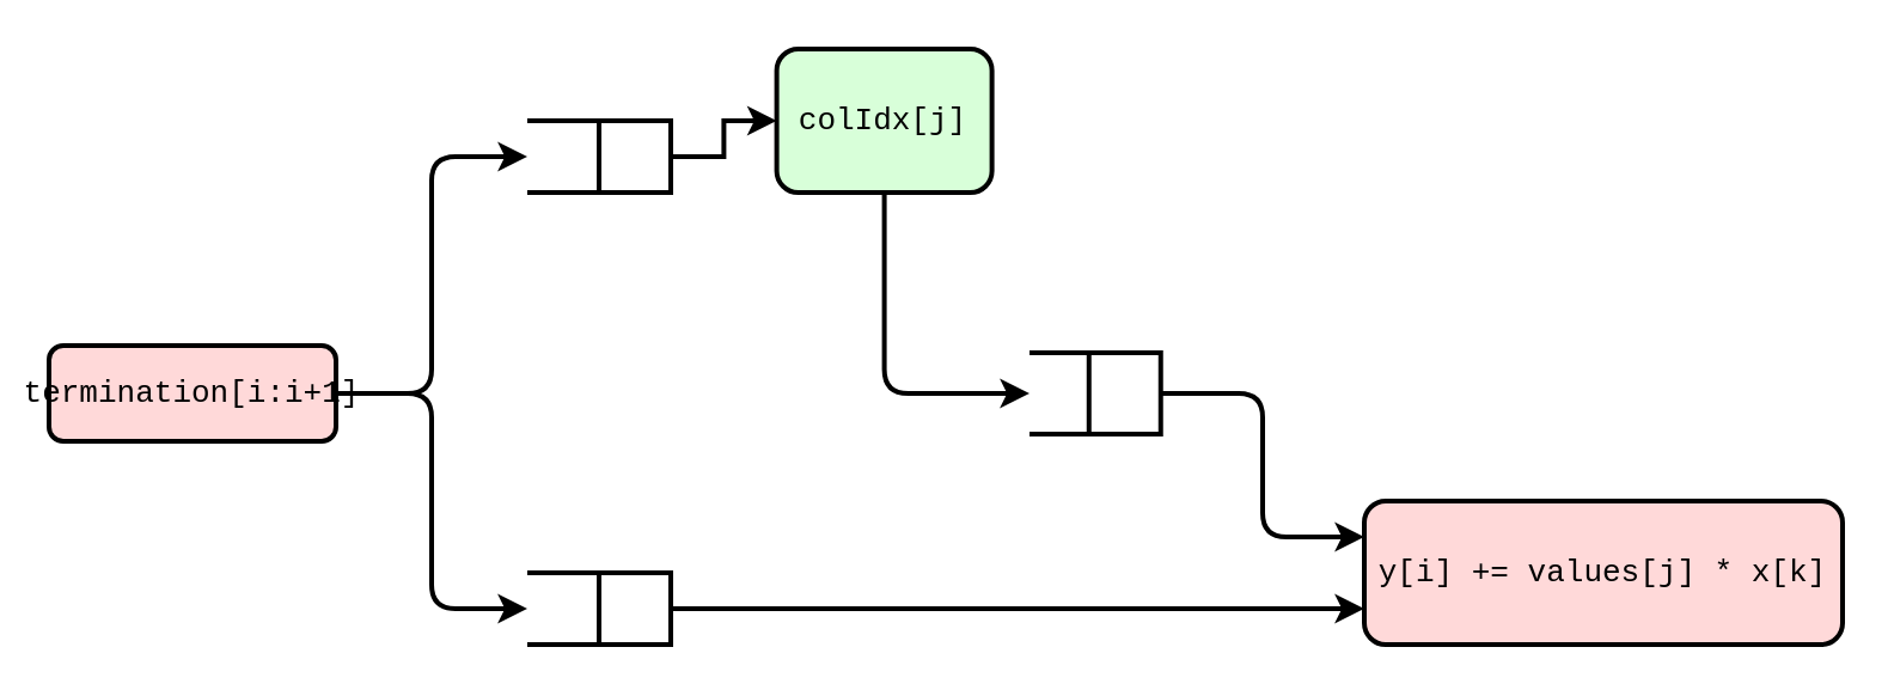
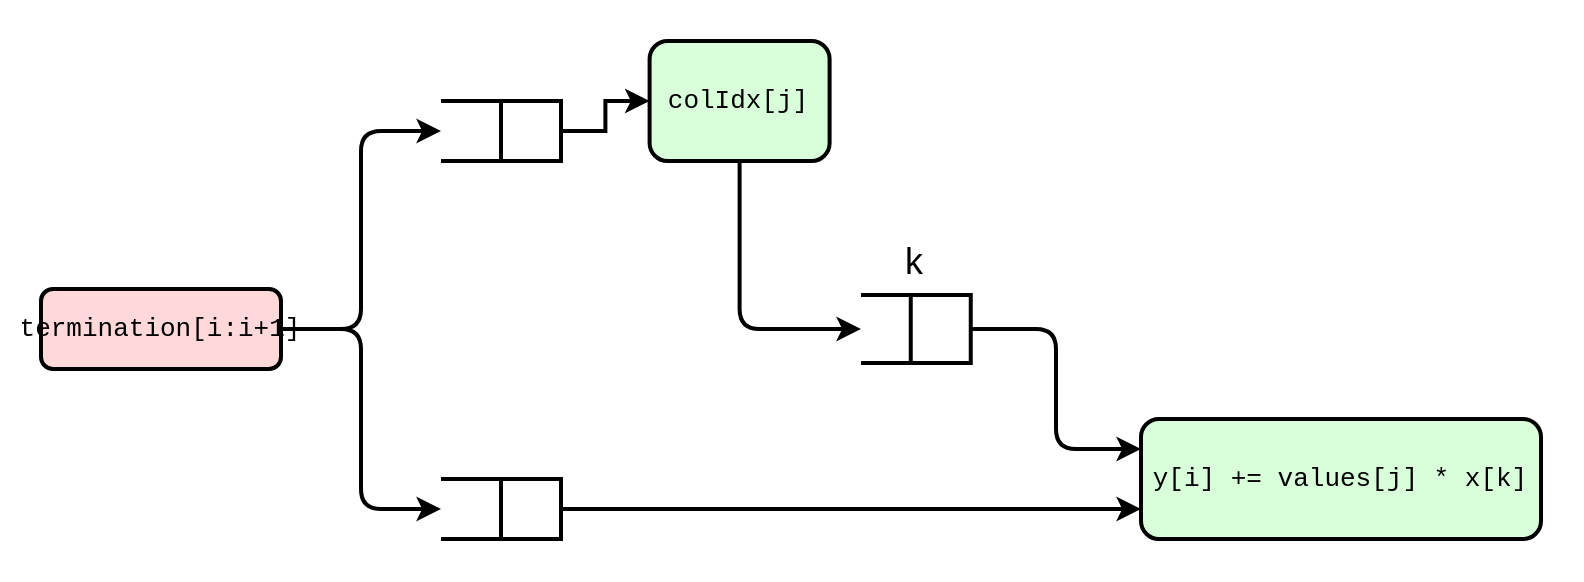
+ <mxCell id="11" value="&lt;font style=&quot;font-size: 18px;&quot; face=&quot;Courier New&quot;&gt;k&lt;/font&gt;" style="text;html=1;strokeColor=none;fillColor=none;align=center;verticalAlign=middle;whiteSpace=wrap;rounded=0;" vertex="1" parent="1"><mxGeometry x="427.44" y="117" width="60" height="30" as="geometry" /></mxCell>
- <mxCell id="9" value="&lt;font style=&quot;font-size: 13px;&quot; face=&quot;Courier New&quot;&gt;y[i] += values[j] * x[k]&lt;/font&gt;" style="rounded=1;whiteSpace=wrap;html=1;fillColor=#ffd9d9;strokeWidth=2;" vertex="1" parent="1"><mxGeometry x="570" y="209" width="200" height="60" as="geometry" /></mxCell>
+ <mxCell id="9" value="&lt;font style=&quot;font-size: 13px;&quot; face=&quot;Courier New&quot;&gt;y[i] += values[j] * x[k]&lt;/font&gt;" style="rounded=1;whiteSpace=wrap;html=1;fillColor=#D8FFD9;strokeWidth=2;" vertex="1" parent="1"><mxGeometry x="570" y="209" width="200" height="60" as="geometry" /></mxCell>
